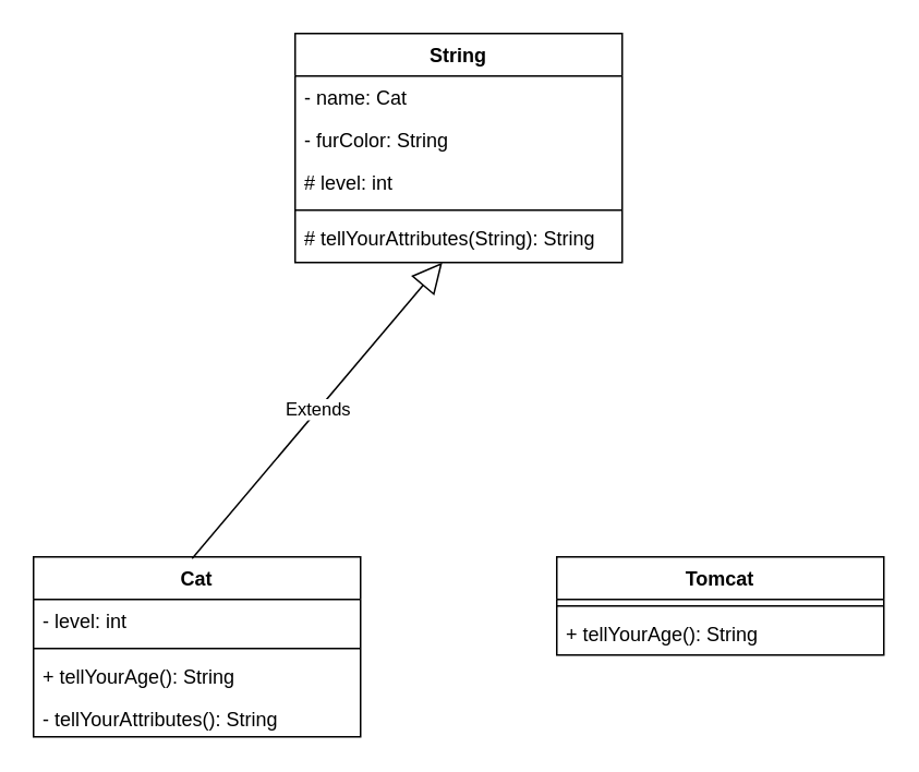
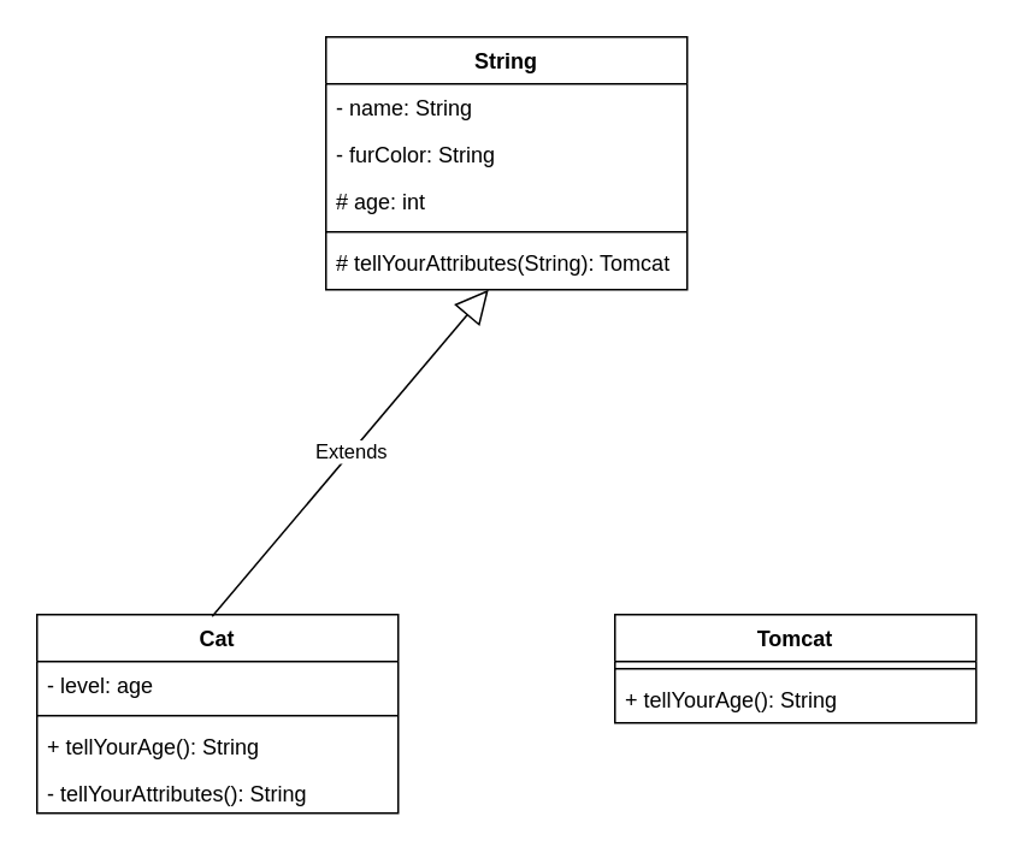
- <mxCell id="6" value="- name: Cat" style="text;strokeColor=none;fillColor=none;align=left;verticalAlign=top;spacingLeft=4;spacingRight=4;overflow=hidden;rotatable=0;points=[[0,0.5],[1,0.5]];portConstraint=eastwest;" vertex="1" parent="5"><mxGeometry y="26" width="200" height="26" as="geometry" /></mxCell>
+ <mxCell id="6" value="- name: String" style="text;strokeColor=none;fillColor=none;align=left;verticalAlign=top;spacingLeft=4;spacingRight=4;overflow=hidden;rotatable=0;points=[[0,0.5],[1,0.5]];portConstraint=eastwest;" vertex="1" parent="5"><mxGeometry y="26" width="200" height="26" as="geometry" /></mxCell>
- <mxCell id="8" value="# level: int" style="text;strokeColor=none;fillColor=none;align=left;verticalAlign=top;spacingLeft=4;spacingRight=4;overflow=hidden;rotatable=0;points=[[0,0.5],[1,0.5]];portConstraint=eastwest;" vertex="1" parent="5"><mxGeometry y="78" width="200" height="26" as="geometry" /></mxCell>
+ <mxCell id="8" value="# age: int" style="text;strokeColor=none;fillColor=none;align=left;verticalAlign=top;spacingLeft=4;spacingRight=4;overflow=hidden;rotatable=0;points=[[0,0.5],[1,0.5]];portConstraint=eastwest;" vertex="1" parent="5"><mxGeometry y="78" width="200" height="26" as="geometry" /></mxCell>
- <mxCell id="10" value="# tellYourAttributes(String): String" style="text;strokeColor=none;fillColor=none;align=left;verticalAlign=top;spacingLeft=4;spacingRight=4;overflow=hidden;rotatable=0;points=[[0,0.5],[1,0.5]];portConstraint=eastwest;" vertex="1" parent="5"><mxGeometry y="112" width="200" height="28" as="geometry" /></mxCell>
+ <mxCell id="10" value="# tellYourAttributes(String): Tomcat" style="text;strokeColor=none;fillColor=none;align=left;verticalAlign=top;spacingLeft=4;spacingRight=4;overflow=hidden;rotatable=0;points=[[0,0.5],[1,0.5]];portConstraint=eastwest;" vertex="1" parent="5"><mxGeometry y="112" width="200" height="28" as="geometry" /></mxCell>
- <mxCell id="12" value="- level: int" style="text;strokeColor=none;fillColor=none;align=left;verticalAlign=top;spacingLeft=4;spacingRight=4;overflow=hidden;rotatable=0;points=[[0,0.5],[1,0.5]];portConstraint=eastwest;" vertex="1" parent="11"><mxGeometry y="26" width="200" height="26" as="geometry" /></mxCell>
+ <mxCell id="12" value="- level: age" style="text;strokeColor=none;fillColor=none;align=left;verticalAlign=top;spacingLeft=4;spacingRight=4;overflow=hidden;rotatable=0;points=[[0,0.5],[1,0.5]];portConstraint=eastwest;" vertex="1" parent="11"><mxGeometry y="26" width="200" height="26" as="geometry" /></mxCell>
